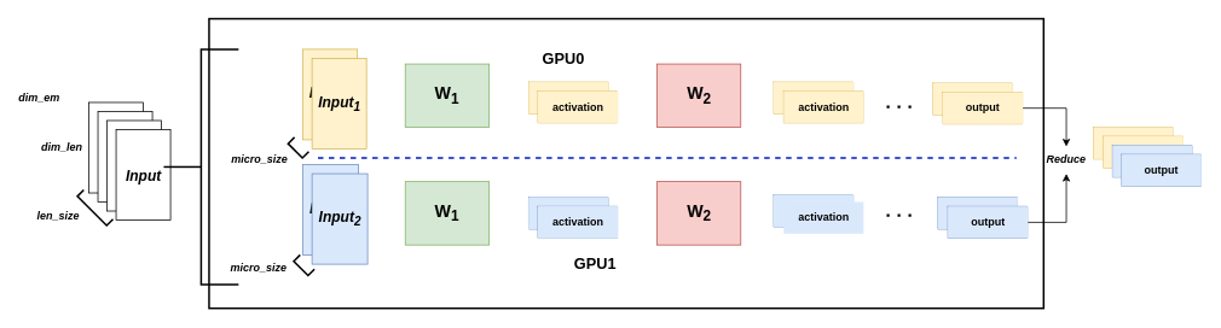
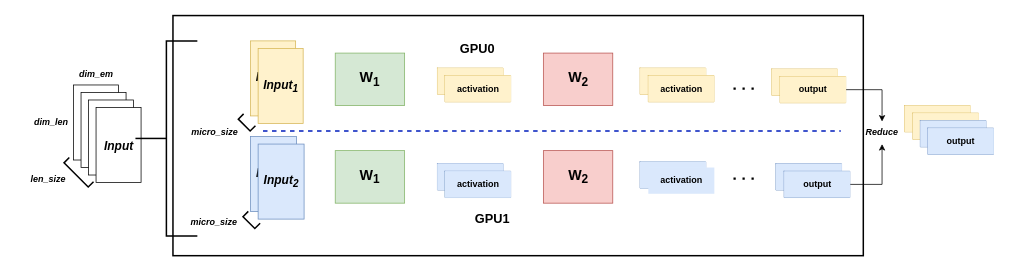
- <mxCell id="7" value="&lt;b&gt;&lt;font style=&quot;font-size: 17px;&quot;&gt;GPU0&lt;/font&gt;&lt;/b&gt;" style="text;html=1;align=center;verticalAlign=middle;whiteSpace=wrap;rounded=0;" parent="1" vertex="1"><mxGeometry x="591.25" y="50" width="60" height="30" as="geometry" /></mxCell>
+ <mxCell id="7" value="&lt;b&gt;&lt;font style=&quot;font-size: 17px;&quot;&gt;GPU0&lt;/font&gt;&lt;/b&gt;" style="text;html=1;align=center;verticalAlign=middle;whiteSpace=wrap;rounded=0;" parent="1" vertex="1"><mxGeometry x="606.25" y="50" width="60" height="30" as="geometry" /></mxCell>
- <mxCell id="26" value="&lt;i&gt;&lt;b&gt;dim_em&lt;/b&gt;&lt;/i&gt;" style="text;html=1;align=center;verticalAlign=middle;whiteSpace=wrap;rounded=0;" parent="1" vertex="1"><mxGeometry x="12.5" y="92.5" width="60" height="30" as="geometry" /></mxCell>
+ <mxCell id="26" value="&lt;i&gt;&lt;b&gt;dim_em&lt;/b&gt;&lt;/i&gt;" style="text;html=1;align=center;verticalAlign=middle;whiteSpace=wrap;rounded=0;" parent="1" vertex="1"><mxGeometry x="97.5" y="82.5" width="60" height="30" as="geometry" /></mxCell>
